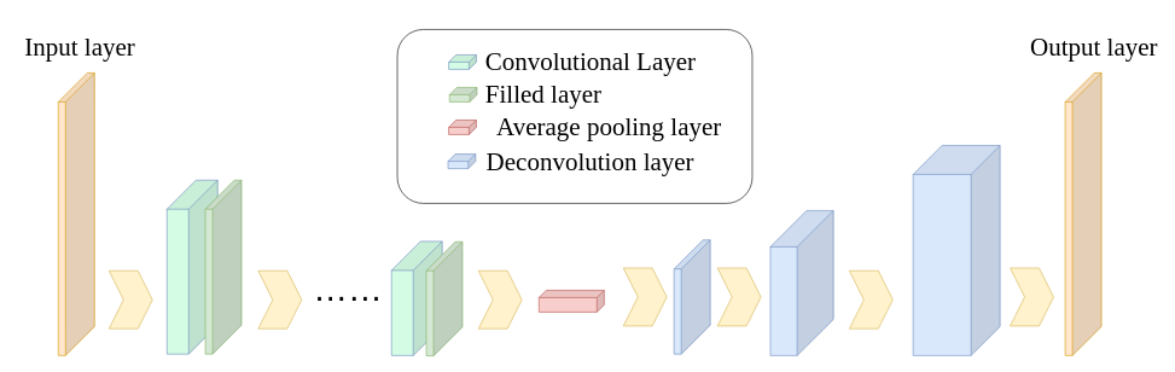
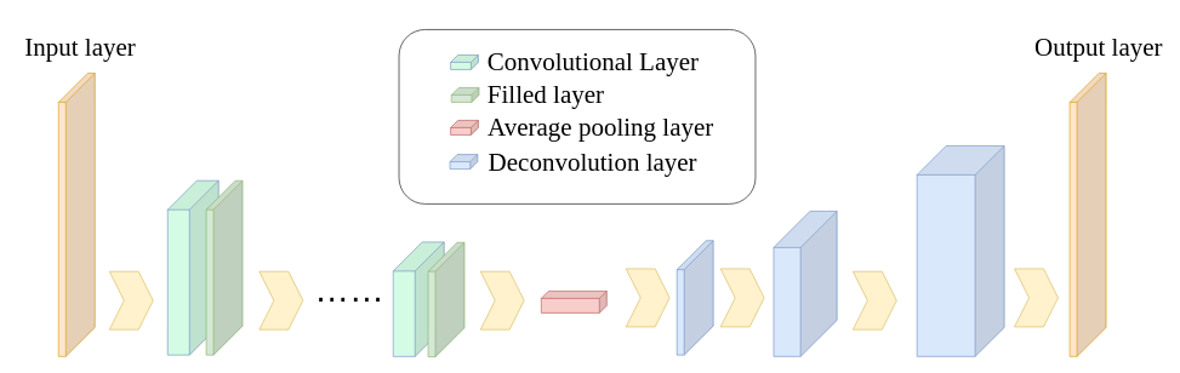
- <mxCell id="29" value="&lt;span style=&quot;text-align: start; background-color: rgb(255, 255, 255);&quot;&gt;&lt;font face=&quot;Times New Roman&quot;&gt;Average pooling layer&lt;/font&gt;&lt;/span&gt;" style="text;html=1;align=center;verticalAlign=middle;whiteSpace=wrap;rounded=0;fontSize=35;" parent="21" vertex="1"><mxGeometry x="153" y="120" width="335" height="30" as="geometry" /></mxCell>
+ <mxCell id="29" value="&lt;span style=&quot;text-align: start; background-color: rgb(255, 255, 255);&quot;&gt;&lt;font face=&quot;Times New Roman&quot;&gt;Average pooling layer&lt;/font&gt;&lt;/span&gt;" style="text;html=1;align=center;verticalAlign=middle;whiteSpace=wrap;rounded=0;fontSize=35;" parent="21" vertex="1"><mxGeometry x="138" y="120" width="335" height="30" as="geometry" /></mxCell>
